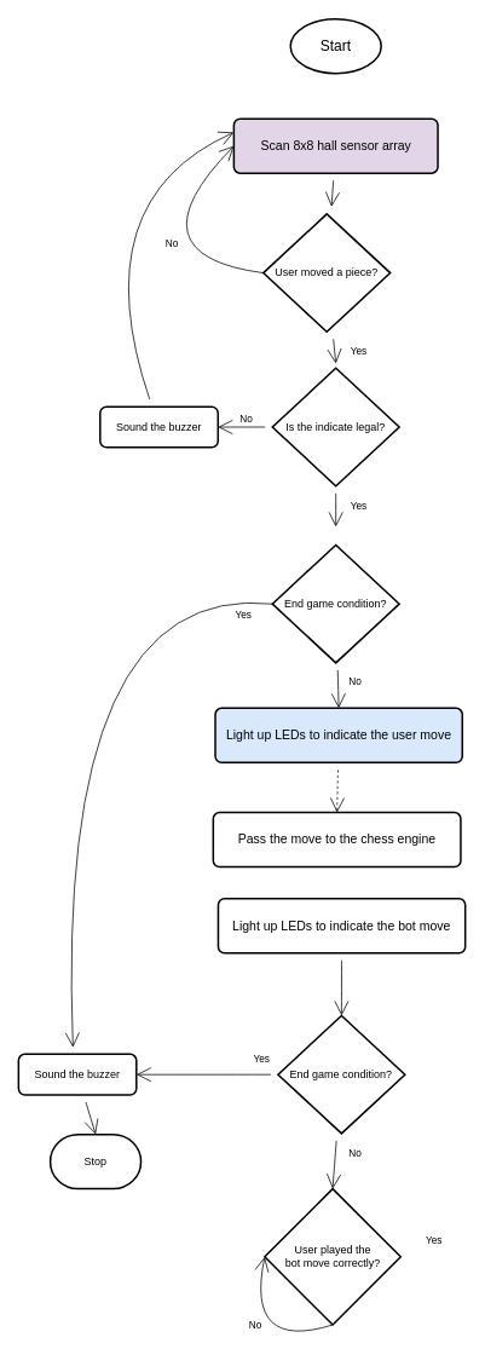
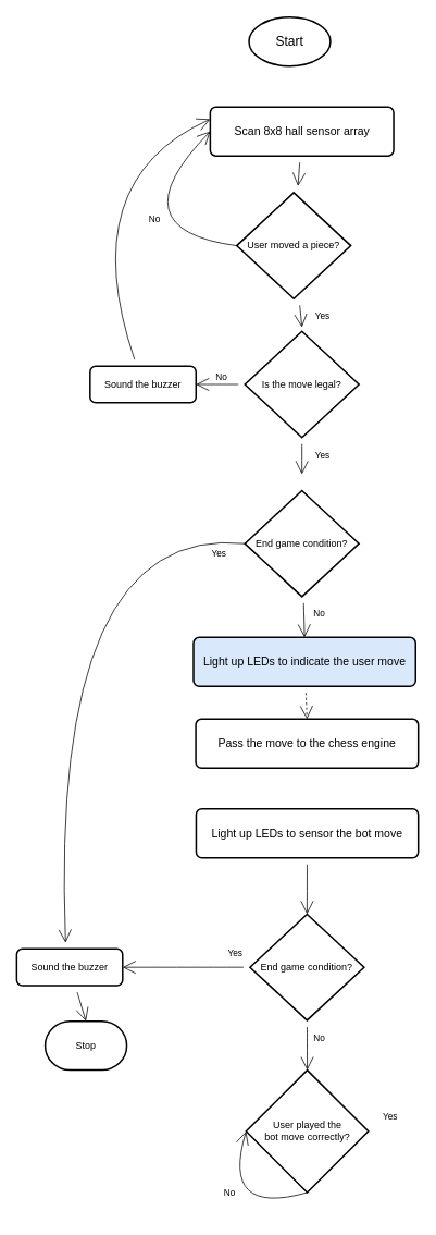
- <mxCell id="2" value="&lt;font style=&quot;font-size: 16px&quot;&gt;Start&lt;/font&gt;" style="strokeWidth=2;html=1;shape=mxgraph.flowchart.start_1;whiteSpace=wrap;hachureGap=4;pointerEvents=0;" vertex="1" parent="1"><mxGeometry x="320" y="20" width="100" height="60" as="geometry" /></mxCell>
+ <mxCell id="2" value="&lt;font style=&quot;font-size: 16px&quot;&gt;Start&lt;/font&gt;" style="strokeWidth=2;html=1;shape=mxgraph.flowchart.start_1;whiteSpace=wrap;hachureGap=4;pointerEvents=0;" vertex="1" parent="1"><mxGeometry x="305" y="20" width="100" height="60" as="geometry" /></mxCell>
- <mxCell id="4" value="&lt;font style=&quot;font-size: 14px&quot;&gt;Scan 8x8 hall sensor array&lt;/font&gt;" style="rounded=1;whiteSpace=wrap;html=1;absoluteArcSize=1;arcSize=14;strokeWidth=2;hachureGap=4;pointerEvents=0;direction=south;fillColor=#e1d5e7;" vertex="1" parent="1"><mxGeometry x="257.5" y="130" width="225" height="60" as="geometry" /></mxCell>
+ <mxCell id="4" value="&lt;font style=&quot;font-size: 14px&quot;&gt;Scan 8x8 hall sensor array&lt;/font&gt;" style="rounded=1;whiteSpace=wrap;html=1;absoluteArcSize=1;arcSize=14;strokeWidth=2;hachureGap=4;pointerEvents=0;direction=south;" vertex="1" parent="1"><mxGeometry x="257.5" y="130" width="225" height="60" as="geometry" /></mxCell>
- <mxCell id="14" value="Is the indicate legal?" style="strokeWidth=2;html=1;shape=mxgraph.flowchart.decision;whiteSpace=wrap;hachureGap=4;pointerEvents=0;" vertex="1" parent="1"><mxGeometry x="300" y="405" width="140" height="130" as="geometry" /></mxCell>
+ <mxCell id="14" value="Is the move legal?" style="strokeWidth=2;html=1;shape=mxgraph.flowchart.decision;whiteSpace=wrap;hachureGap=4;pointerEvents=0;" vertex="1" parent="1"><mxGeometry x="300" y="405" width="140" height="130" as="geometry" /></mxCell>
- <mxCell id="24" value="&lt;span style=&quot;font-size: 14px&quot;&gt;Pass the move to the chess engine&lt;/span&gt;" style="rounded=1;whiteSpace=wrap;html=1;absoluteArcSize=1;arcSize=14;strokeWidth=2;hachureGap=4;pointerEvents=0;direction=south;" vertex="1" parent="1"><mxGeometry x="234.75" y="895" width="273" height="60" as="geometry" /></mxCell>
+ <mxCell id="24" value="&lt;span style=&quot;font-size: 14px&quot;&gt;Pass the move to the chess engine&lt;/span&gt;" style="rounded=1;whiteSpace=wrap;html=1;absoluteArcSize=1;arcSize=14;strokeWidth=2;hachureGap=4;pointerEvents=0;direction=south;" vertex="1" parent="1"><mxGeometry x="239.75" y="880" width="273" height="60" as="geometry" /></mxCell>
- <mxCell id="26" value="&lt;span style=&quot;font-size: 14px&quot;&gt;Light up LEDs to indicate the bot move&lt;/span&gt;" style="rounded=1;whiteSpace=wrap;html=1;absoluteArcSize=1;arcSize=14;strokeWidth=2;hachureGap=4;pointerEvents=0;direction=south;" vertex="1" parent="1"><mxGeometry x="240.25" y="990" width="272.5" height="60" as="geometry" /></mxCell>
+ <mxCell id="26" value="&lt;span style=&quot;font-size: 14px&quot;&gt;Light up LEDs to sensor the bot move&lt;/span&gt;" style="rounded=1;whiteSpace=wrap;html=1;absoluteArcSize=1;arcSize=14;strokeWidth=2;hachureGap=4;pointerEvents=0;direction=south;" vertex="1" parent="1"><mxGeometry x="240.25" y="990" width="272.5" height="60" as="geometry" /></mxCell>
- <mxCell id="32" value="User played the &lt;br&gt;bot move correctly?" style="strokeWidth=2;html=1;shape=mxgraph.flowchart.decision;whiteSpace=wrap;hachureGap=4;pointerEvents=0;" vertex="1" parent="1"><mxGeometry x="291.5" y="1310" width="150" height="150" as="geometry" /></mxCell>
+ <mxCell id="32" value="User played the &lt;br&gt;bot move correctly?" style="strokeWidth=2;html=1;shape=mxgraph.flowchart.decision;whiteSpace=wrap;hachureGap=4;pointerEvents=0;" vertex="1" parent="1"><mxGeometry x="301.5" y="1310" width="150" height="150" as="geometry" /></mxCell>
